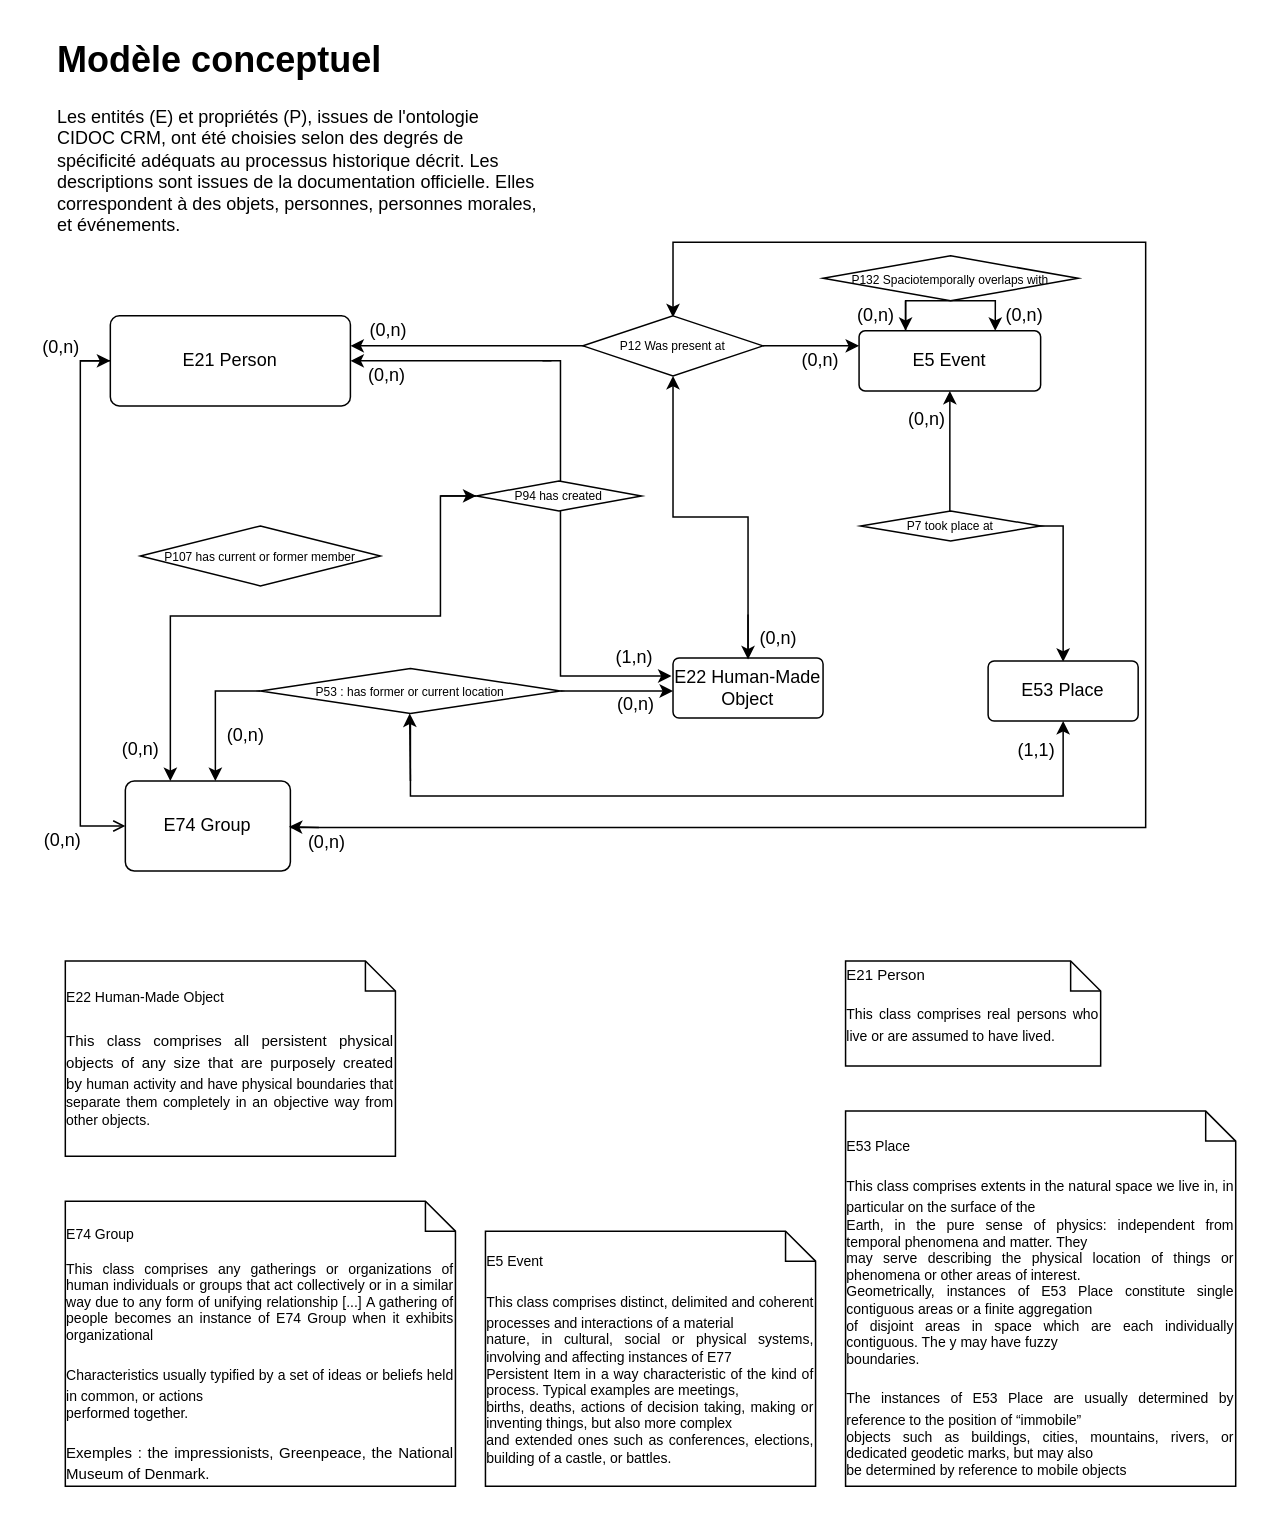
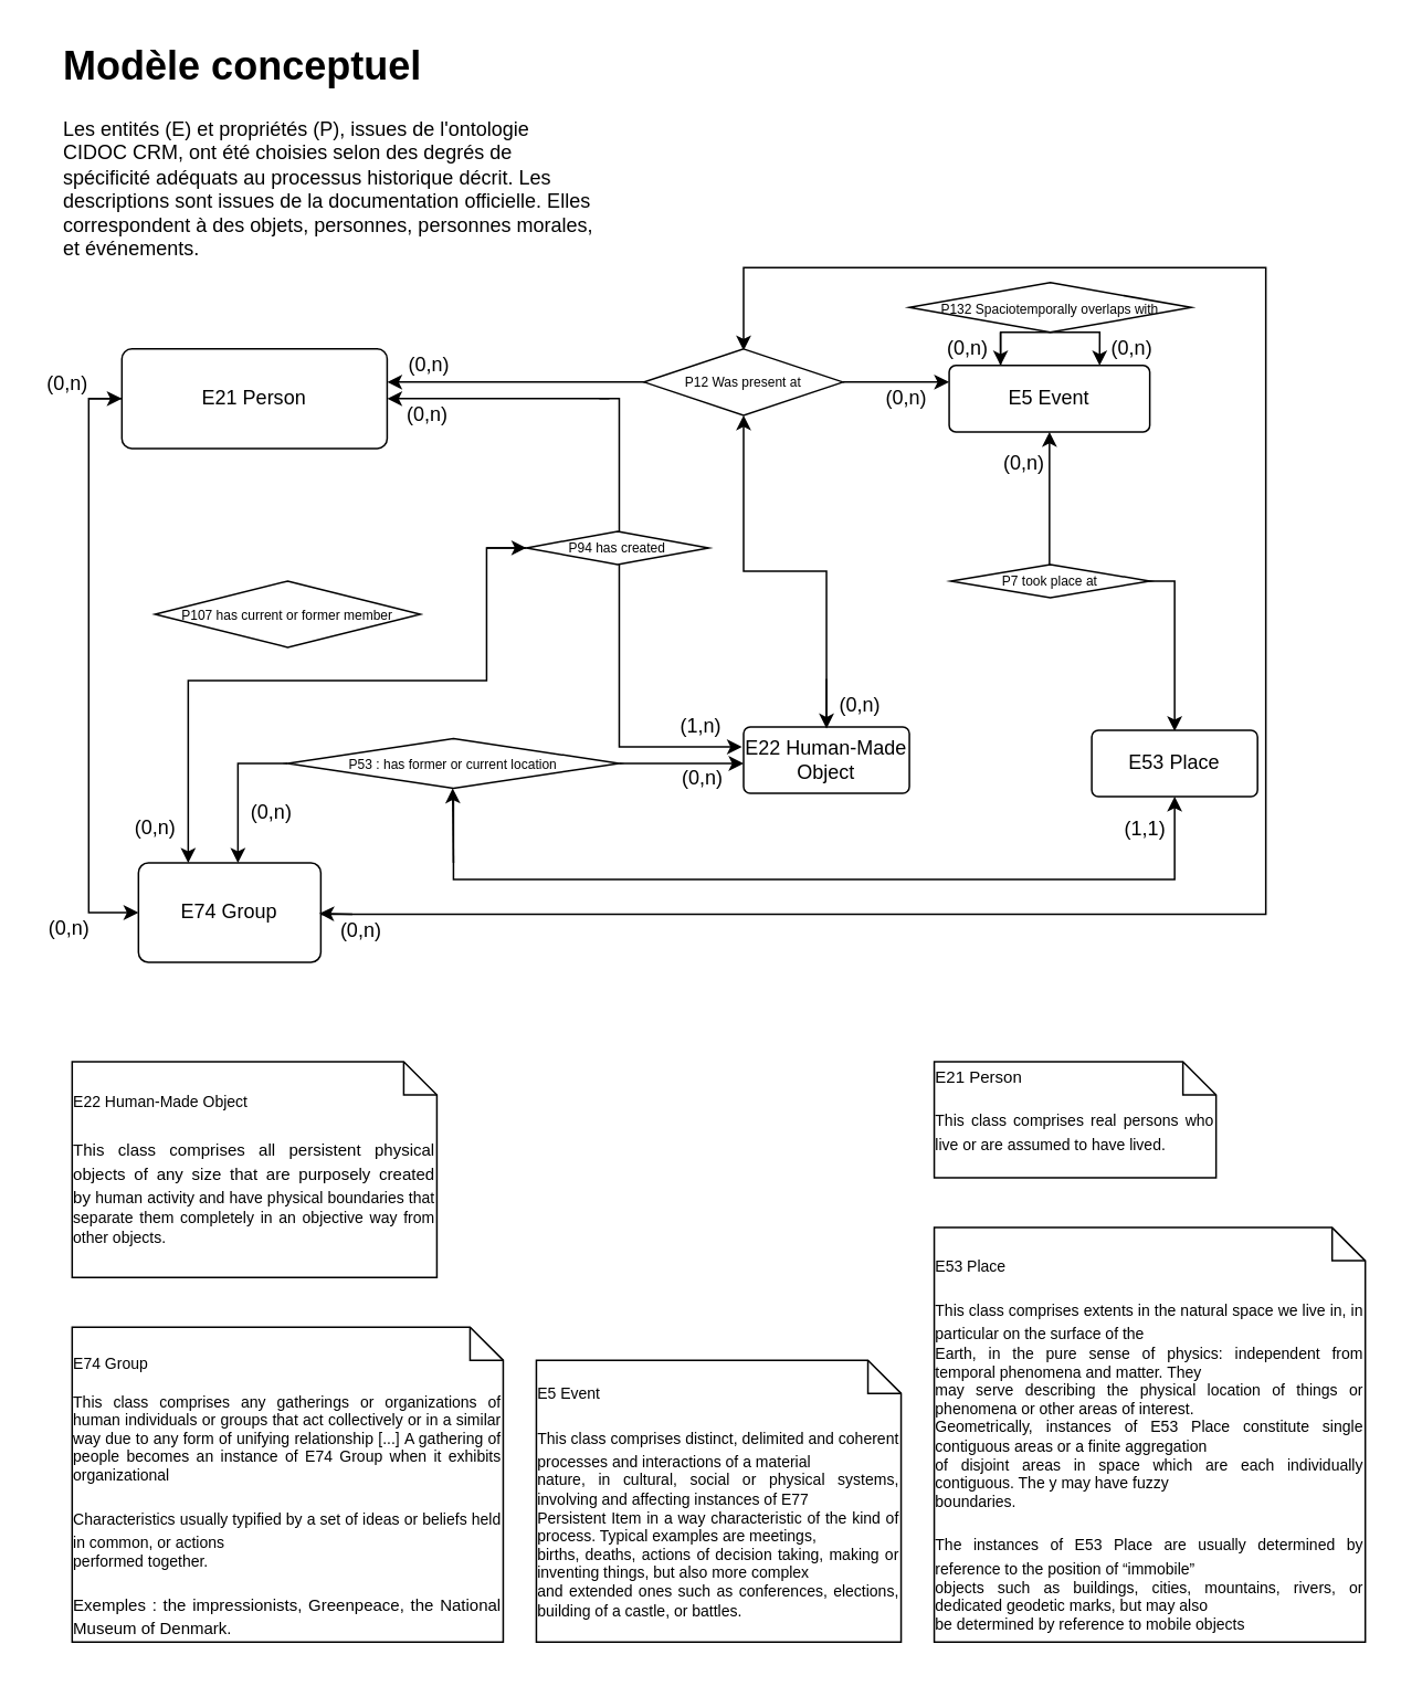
- <mxCell id="9" style="edgeStyle=orthogonalEdgeStyle;rounded=0;orthogonalLoop=1;jettySize=auto;html=1;fontFamily=Helvetica;fontSize=8;entryX=0;entryY=0.5;entryDx=0;entryDy=0;endArrow=open;" parent="1" source="11" target="16" edge="1"><mxGeometry relative="1" as="geometry"><mxPoint x="53" y="470" as="targetPoint" /><Array as="points"><mxPoint x="53" y="240" /><mxPoint x="53" y="550" /></Array></mxGeometry></mxCell>
+ <mxCell id="9" style="edgeStyle=orthogonalEdgeStyle;rounded=0;orthogonalLoop=1;jettySize=auto;html=1;fontFamily=Helvetica;fontSize=8;entryX=0;entryY=0.5;entryDx=0;entryDy=0;" parent="1" source="11" target="16" edge="1"><mxGeometry relative="1" as="geometry"><mxPoint x="53" y="470" as="targetPoint" /><Array as="points"><mxPoint x="53" y="240" /><mxPoint x="53" y="550" /></Array></mxGeometry></mxCell>
